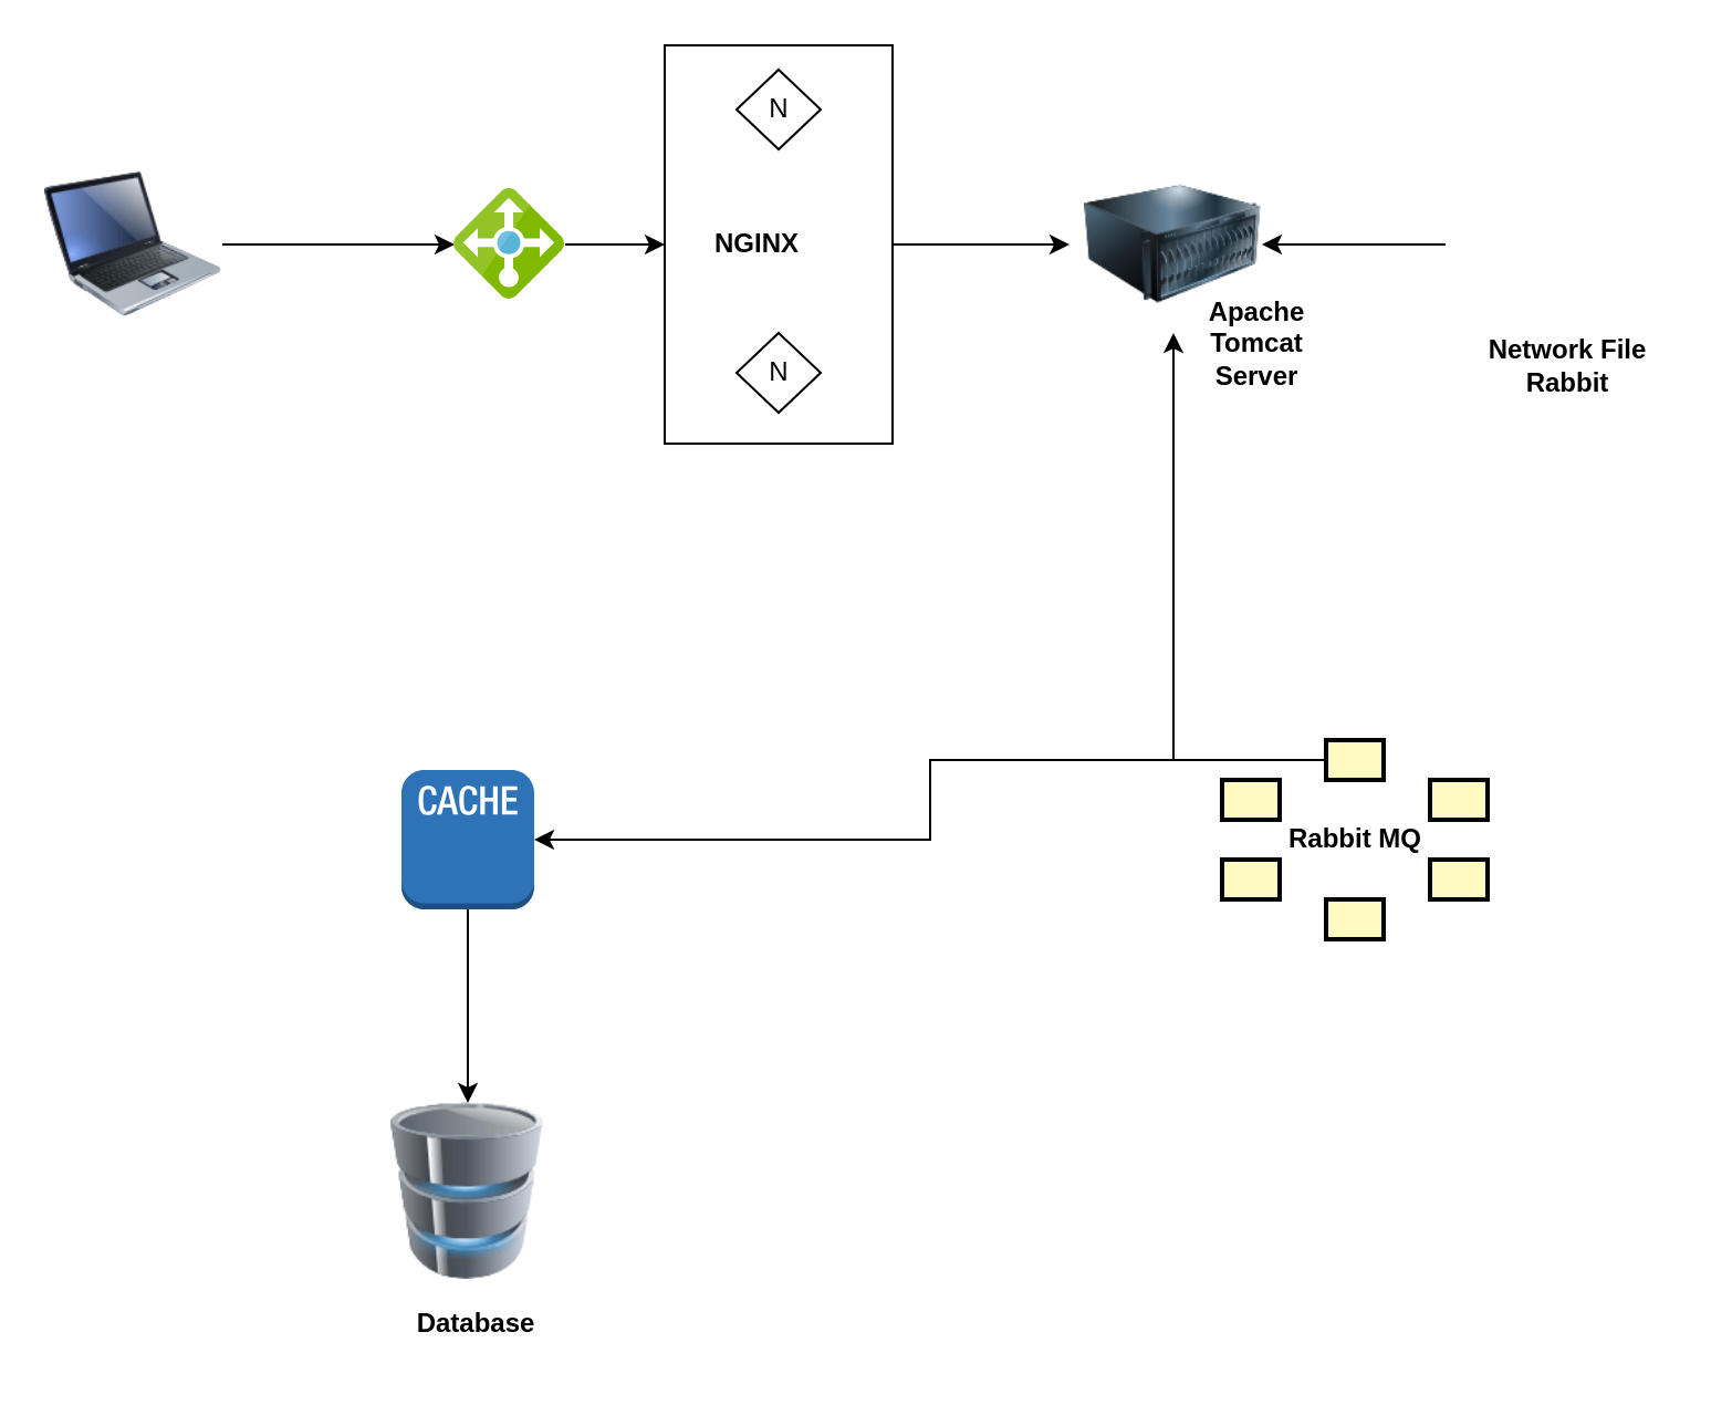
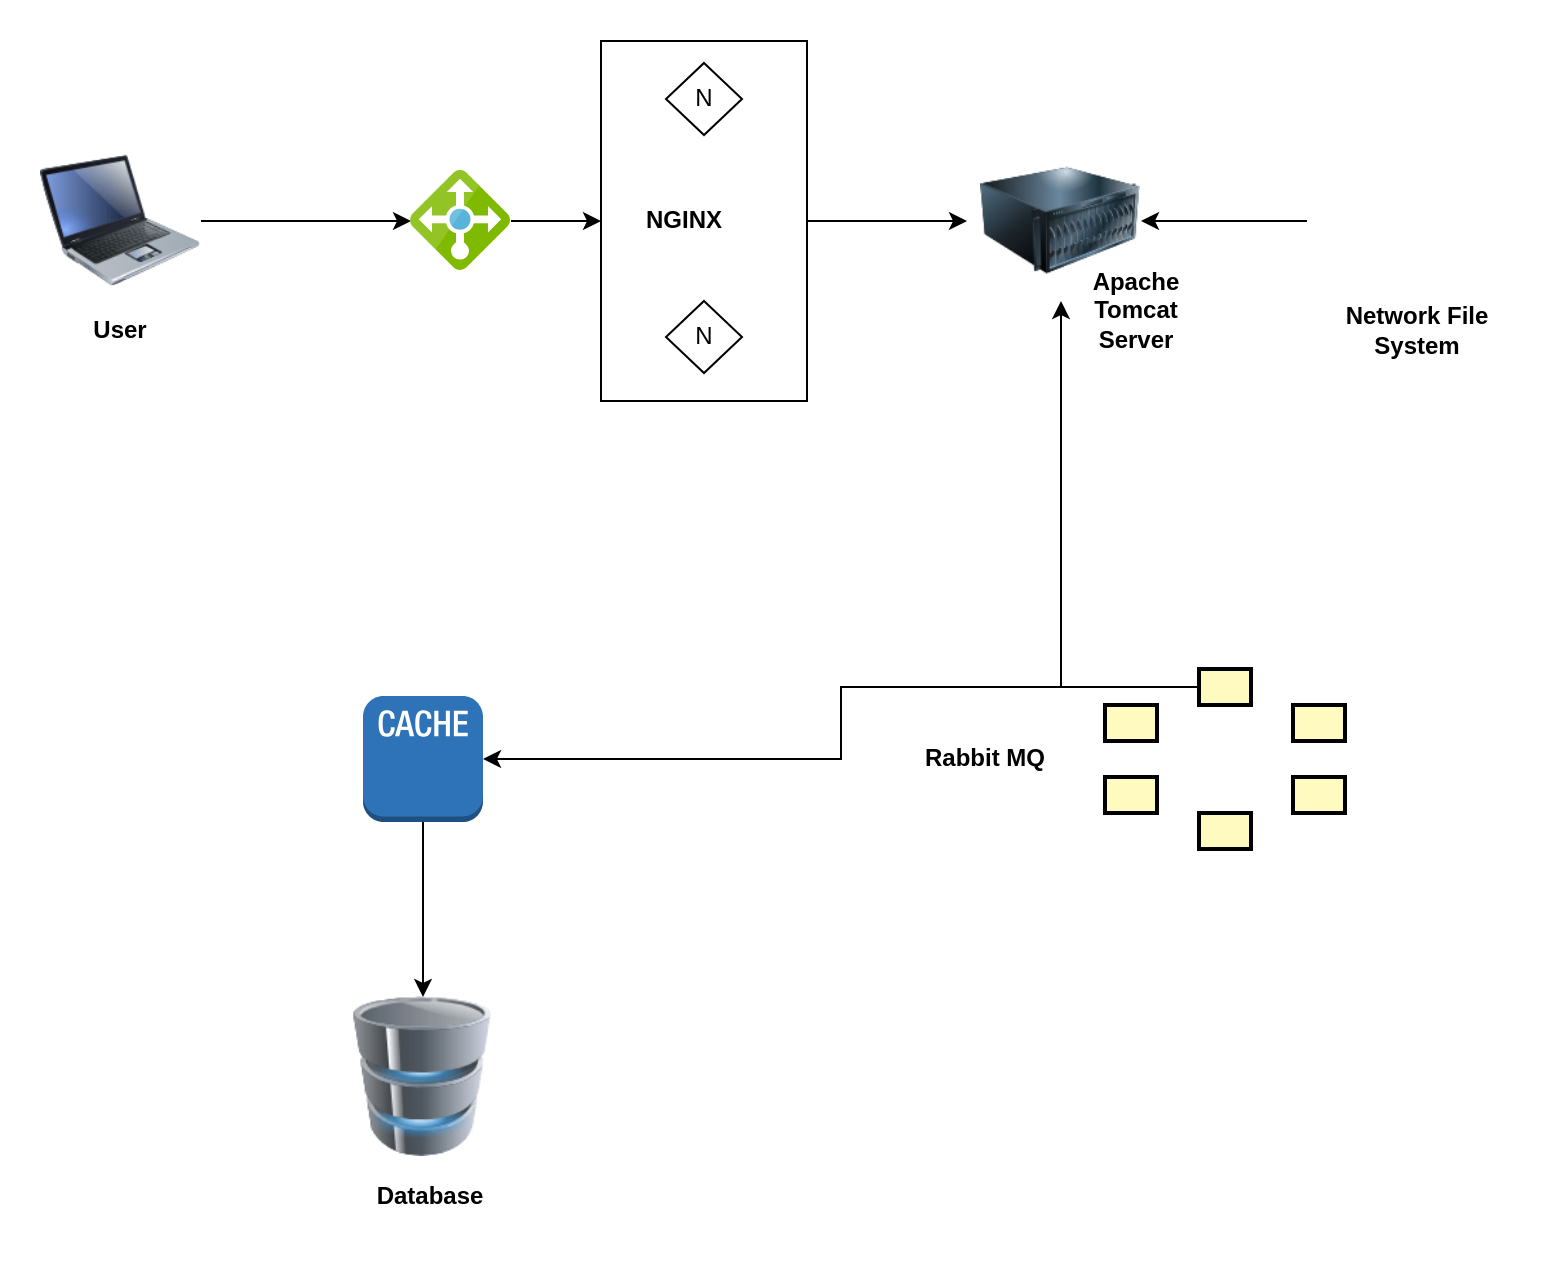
+ <mxCell id="4" value="&lt;b&gt;User&lt;/b&gt;" style="text;strokeColor=none;align=center;fillColor=none;html=1;verticalAlign=middle;whiteSpace=wrap;rounded=0;" vertex="1" parent="1"><mxGeometry x="30" y="150" width="60" height="30" as="geometry" /></mxCell>
- <mxCell id="18" value="&lt;b&gt;Network File Rabbit&lt;/b&gt;" style="text;strokeColor=none;align=center;fillColor=none;html=1;verticalAlign=middle;whiteSpace=wrap;rounded=0;" vertex="1" parent="1"><mxGeometry x="656" y="150" width="105" height="30" as="geometry" /></mxCell>
+ <mxCell id="18" value="&lt;b&gt;Network File System&lt;/b&gt;" style="text;strokeColor=none;align=center;fillColor=none;html=1;verticalAlign=middle;whiteSpace=wrap;rounded=0;" vertex="1" parent="1"><mxGeometry x="656" y="150" width="105" height="30" as="geometry" /></mxCell>
- <mxCell id="26" value="&lt;b&gt;Rabbit MQ&lt;/b&gt;" style="text;strokeColor=none;align=center;fillColor=none;html=1;verticalAlign=middle;whiteSpace=wrap;rounded=0;" vertex="1" parent="1"><mxGeometry x="580.5" y="364" width="63" height="30" as="geometry" /></mxCell>
+ <mxCell id="26" value="&lt;b&gt;Rabbit MQ&lt;/b&gt;" style="text;strokeColor=none;align=center;fillColor=none;html=1;verticalAlign=middle;whiteSpace=wrap;rounded=0;" vertex="1" parent="1"><mxGeometry x="460.5" y="364" width="63" height="30" as="geometry" /></mxCell>
